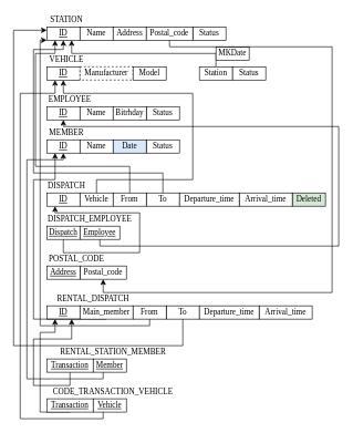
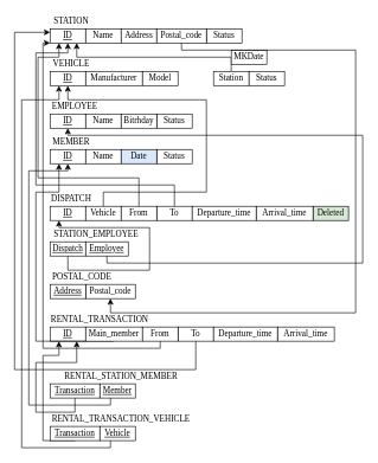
- <mxCell id="8" value="&lt;font face=&quot;Times New Roman&quot;&gt;Manufacturer&lt;/font&gt;" style="rounded=0;whiteSpace=wrap;html=1;dashed=1;" parent="1" vertex="1"><mxGeometry x="120" y="100" width="80" height="20" as="geometry" /></mxCell>
+ <mxCell id="8" value="&lt;font face=&quot;Times New Roman&quot;&gt;Manufacturer&lt;/font&gt;" style="rounded=0;whiteSpace=wrap;html=1;" parent="1" vertex="1"><mxGeometry x="120" y="100" width="80" height="20" as="geometry" /></mxCell>
- <mxCell id="40" value="&lt;font face=&quot;Times New Roman&quot;&gt;DISPATCH_EMPLOYEE&lt;/font&gt;" style="text;html=1;align=center;verticalAlign=middle;whiteSpace=wrap;rounded=0;" parent="1" vertex="1"><mxGeometry x="70" y="320" width="130" height="20" as="geometry" /></mxCell>
+ <mxCell id="40" value="&lt;font face=&quot;Times New Roman&quot;&gt;STATION_EMPLOYEE&lt;/font&gt;" style="text;html=1;align=center;verticalAlign=middle;whiteSpace=wrap;rounded=0;" parent="1" vertex="1"><mxGeometry x="70" y="320" width="130" height="20" as="geometry" /></mxCell>
- <mxCell id="49" value="&lt;font face=&quot;Times New Roman&quot;&gt;RENTAL_DISPATCH&lt;/font&gt;" style="text;html=1;align=center;verticalAlign=middle;whiteSpace=wrap;rounded=0;" parent="1" vertex="1"><mxGeometry x="70" y="440" width="140" height="20" as="geometry" /></mxCell>
+ <mxCell id="49" value="&lt;font face=&quot;Times New Roman&quot;&gt;RENTAL_TRANSACTION&lt;/font&gt;" style="text;html=1;align=center;verticalAlign=middle;whiteSpace=wrap;rounded=0;" parent="1" vertex="1"><mxGeometry x="70" y="440" width="140" height="20" as="geometry" /></mxCell>
- <mxCell id="61" value="&lt;font face=&quot;Times New Roman&quot;&gt;CODE_TRANSACTION_VEHICLE&lt;/font&gt;" style="text;html=1;align=center;verticalAlign=middle;whiteSpace=wrap;rounded=0;" parent="1" vertex="1"><mxGeometry x="70" y="580" width="200" height="20" as="geometry" /></mxCell>
+ <mxCell id="61" value="&lt;font face=&quot;Times New Roman&quot;&gt;RENTAL_TRANSACTION_VEHICLE&lt;/font&gt;" style="text;html=1;align=center;verticalAlign=middle;whiteSpace=wrap;rounded=0;" parent="1" vertex="1"><mxGeometry x="70" y="580" width="200" height="20" as="geometry" /></mxCell>
